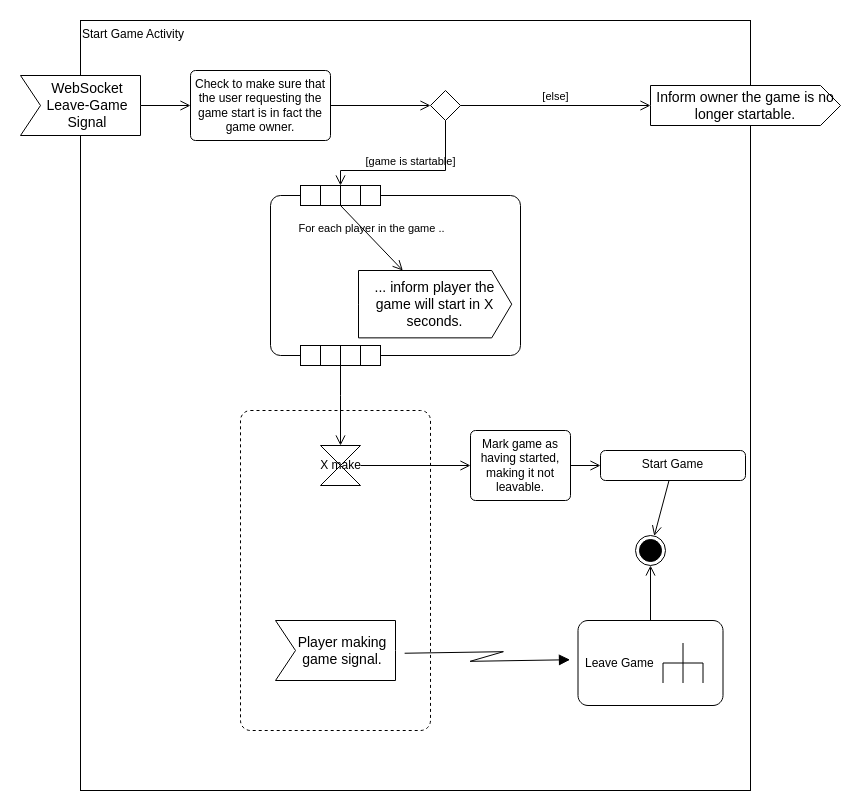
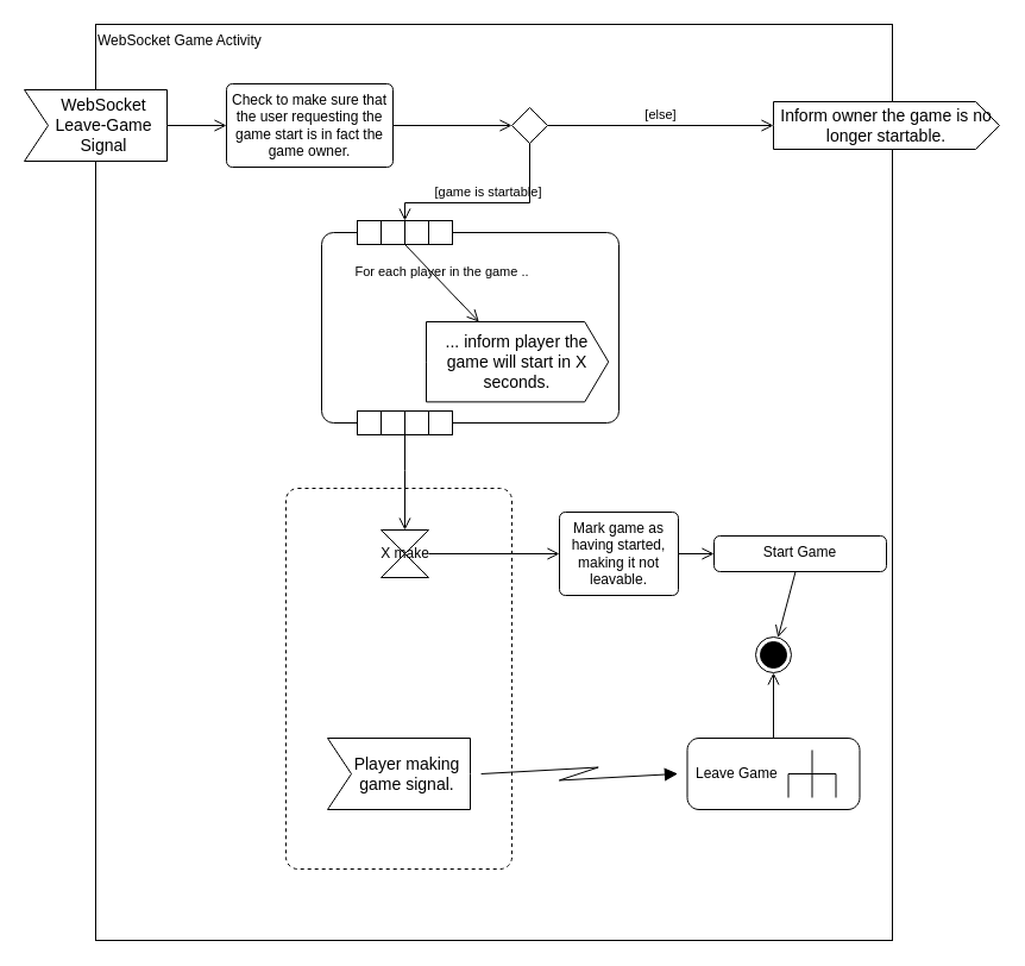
- <mxCell id="2" value="Start Game Activity" style="html=1;dashed=0;whiteSpace=wrap;align=left;verticalAlign=top;" vertex="1" parent="1"><mxGeometry x="80" y="20" width="670" height="770" as="geometry" /></mxCell>
+ <mxCell id="2" value="WebSocket Game Activity" style="html=1;dashed=0;whiteSpace=wrap;align=left;verticalAlign=top;" vertex="1" parent="1"><mxGeometry x="80" y="20" width="670" height="770" as="geometry" /></mxCell>
- <mxCell id="33" value="Leave Game" style="shape=mxgraph.uml25.behaviorAction;html=1;rounded=1;absoluteArcSize=1;arcSize=10;align=left;spacingLeft=5;whiteSpace=wrap;" vertex="1" parent="1"><mxGeometry x="577.5" y="620" width="145" height="85" as="geometry" /></mxCell>
+ <mxCell id="33" value="Leave Game" style="shape=mxgraph.uml25.behaviorAction;html=1;rounded=1;absoluteArcSize=1;arcSize=10;align=left;spacingLeft=5;whiteSpace=wrap;" vertex="1" parent="1"><mxGeometry x="577.5" y="620" width="145" height="60" as="geometry" /></mxCell>
